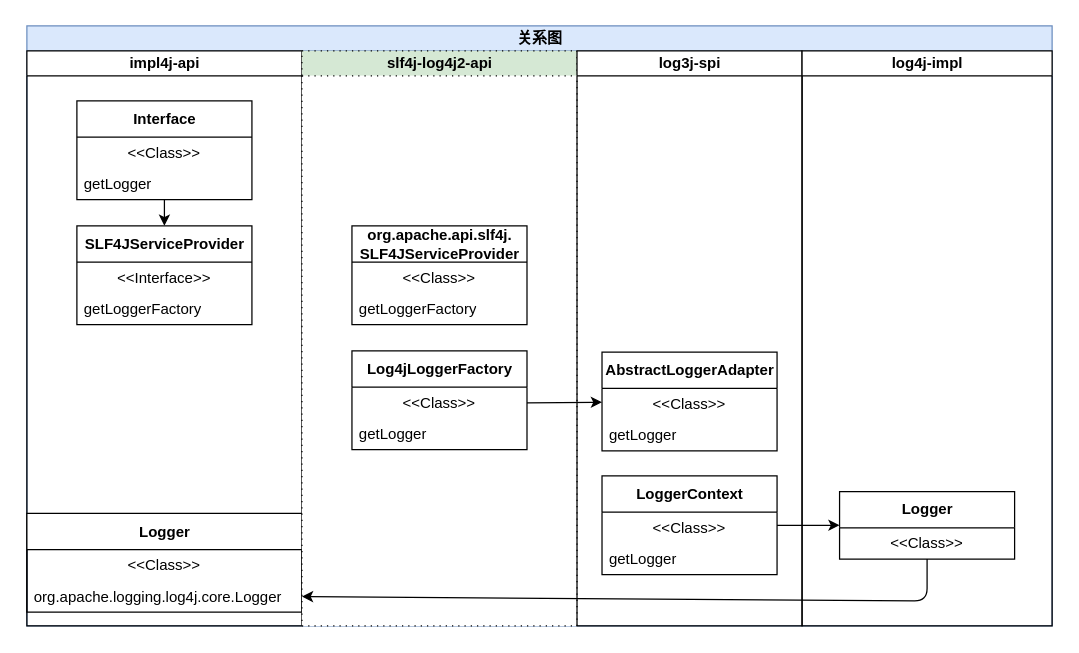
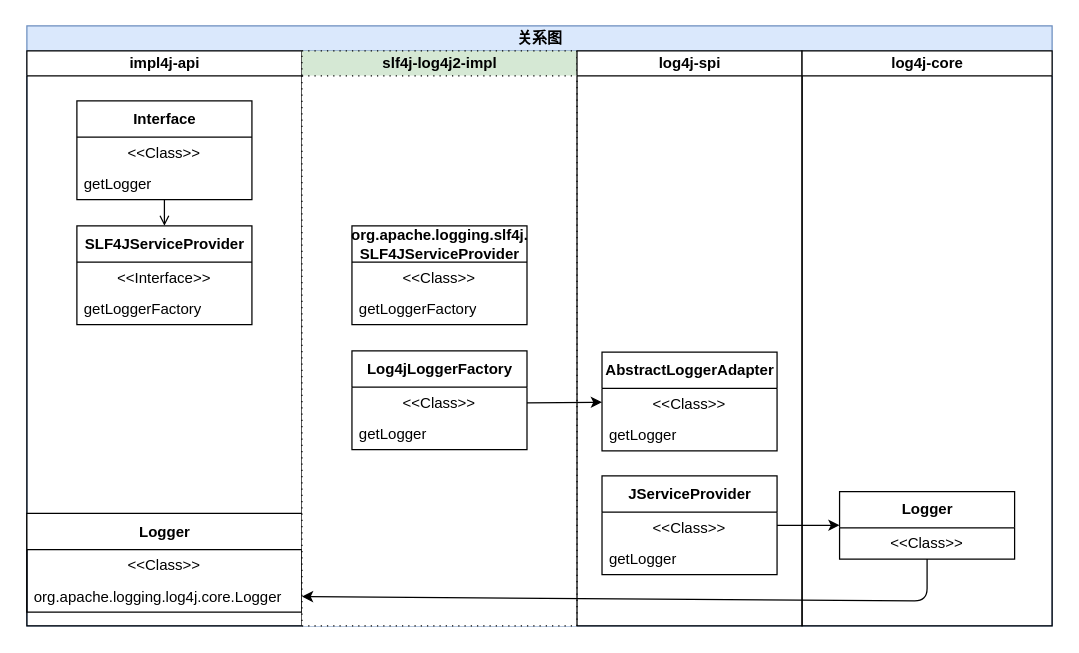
- <mxCell id="14" value="slf4j-log4j2-api" style="swimlane;startSize=20;html=1;fillColor=#d5e8d4;strokeColor=default;swimlaneFillColor=default;dashed=1;dashPattern=1 4;glass=0;shadow=0;rounded=0;labelBackgroundColor=none;fillStyle=auto;gradientColor=none;" parent="2" vertex="1"><mxGeometry x="220.0" y="20" width="220" height="460" as="geometry" /></mxCell>
+ <mxCell id="14" value="slf4j-log4j2-impl" style="swimlane;startSize=20;html=1;fillColor=#d5e8d4;strokeColor=default;swimlaneFillColor=default;dashed=1;dashPattern=1 4;glass=0;shadow=0;rounded=0;labelBackgroundColor=none;fillStyle=auto;gradientColor=none;" parent="2" vertex="1"><mxGeometry x="220.0" y="20" width="220" height="460" as="geometry" /></mxCell>
- <mxCell id="24" value="log3j-spi" style="swimlane;startSize=20;html=1;" parent="2" vertex="1"><mxGeometry x="440.0" y="20" width="180" height="460" as="geometry" /></mxCell>
+ <mxCell id="24" value="log4j-spi" style="swimlane;startSize=20;html=1;" parent="2" vertex="1"><mxGeometry x="440.0" y="20" width="180" height="460" as="geometry" /></mxCell>
- <mxCell id="31" value="log4j-impl" style="swimlane;startSize=20;html=1;" parent="2" vertex="1"><mxGeometry x="620.0" y="20" width="200" height="460" as="geometry" /></mxCell>
+ <mxCell id="31" value="log4j-core" style="swimlane;startSize=20;html=1;" parent="2" vertex="1"><mxGeometry x="620.0" y="20" width="200" height="460" as="geometry" /></mxCell>
- <mxCell id="4" value="" style="edgeStyle=none;html=1;" parent="3" source="5" target="8" edge="1"><mxGeometry relative="1" as="geometry" /></mxCell>
+ <mxCell id="4" value="" style="edgeStyle=none;html=1;endArrow=open;" parent="3" source="5" target="8" edge="1"><mxGeometry relative="1" as="geometry" /></mxCell>
- <mxCell id="15" value="org.apache.api.slf4j.&lt;br&gt;SLF4JServiceProvider" style="swimlane;fontStyle=1;align=center;verticalAlign=middle;childLayout=stackLayout;horizontal=1;startSize=29;horizontalStack=0;resizeParent=1;resizeParentMax=0;resizeLast=0;collapsible=0;marginBottom=0;html=1;fillColor=rgb(255, 255, 255);" parent="14" vertex="1"><mxGeometry x="40" y="140" width="140" height="79" as="geometry" /></mxCell>
+ <mxCell id="15" value="org.apache.logging.slf4j.&lt;br&gt;SLF4JServiceProvider" style="swimlane;fontStyle=1;align=center;verticalAlign=middle;childLayout=stackLayout;horizontal=1;startSize=29;horizontalStack=0;resizeParent=1;resizeParentMax=0;resizeLast=0;collapsible=0;marginBottom=0;html=1;fillColor=rgb(255, 255, 255);" parent="14" vertex="1"><mxGeometry x="40" y="140" width="140" height="79" as="geometry" /></mxCell>
- <mxCell id="28" value="LoggerContext" style="swimlane;fontStyle=1;align=center;verticalAlign=middle;childLayout=stackLayout;horizontal=1;startSize=29;horizontalStack=0;resizeParent=1;resizeParentMax=0;resizeLast=0;collapsible=0;marginBottom=0;html=1;fillColor=rgb(255, 255, 255);" parent="24" vertex="1"><mxGeometry x="20" y="340" width="140" height="79" as="geometry" /></mxCell>
+ <mxCell id="28" value="JServiceProvider" style="swimlane;fontStyle=1;align=center;verticalAlign=middle;childLayout=stackLayout;horizontal=1;startSize=29;horizontalStack=0;resizeParent=1;resizeParentMax=0;resizeLast=0;collapsible=0;marginBottom=0;html=1;fillColor=rgb(255, 255, 255);" parent="24" vertex="1"><mxGeometry x="20" y="340" width="140" height="79" as="geometry" /></mxCell>
